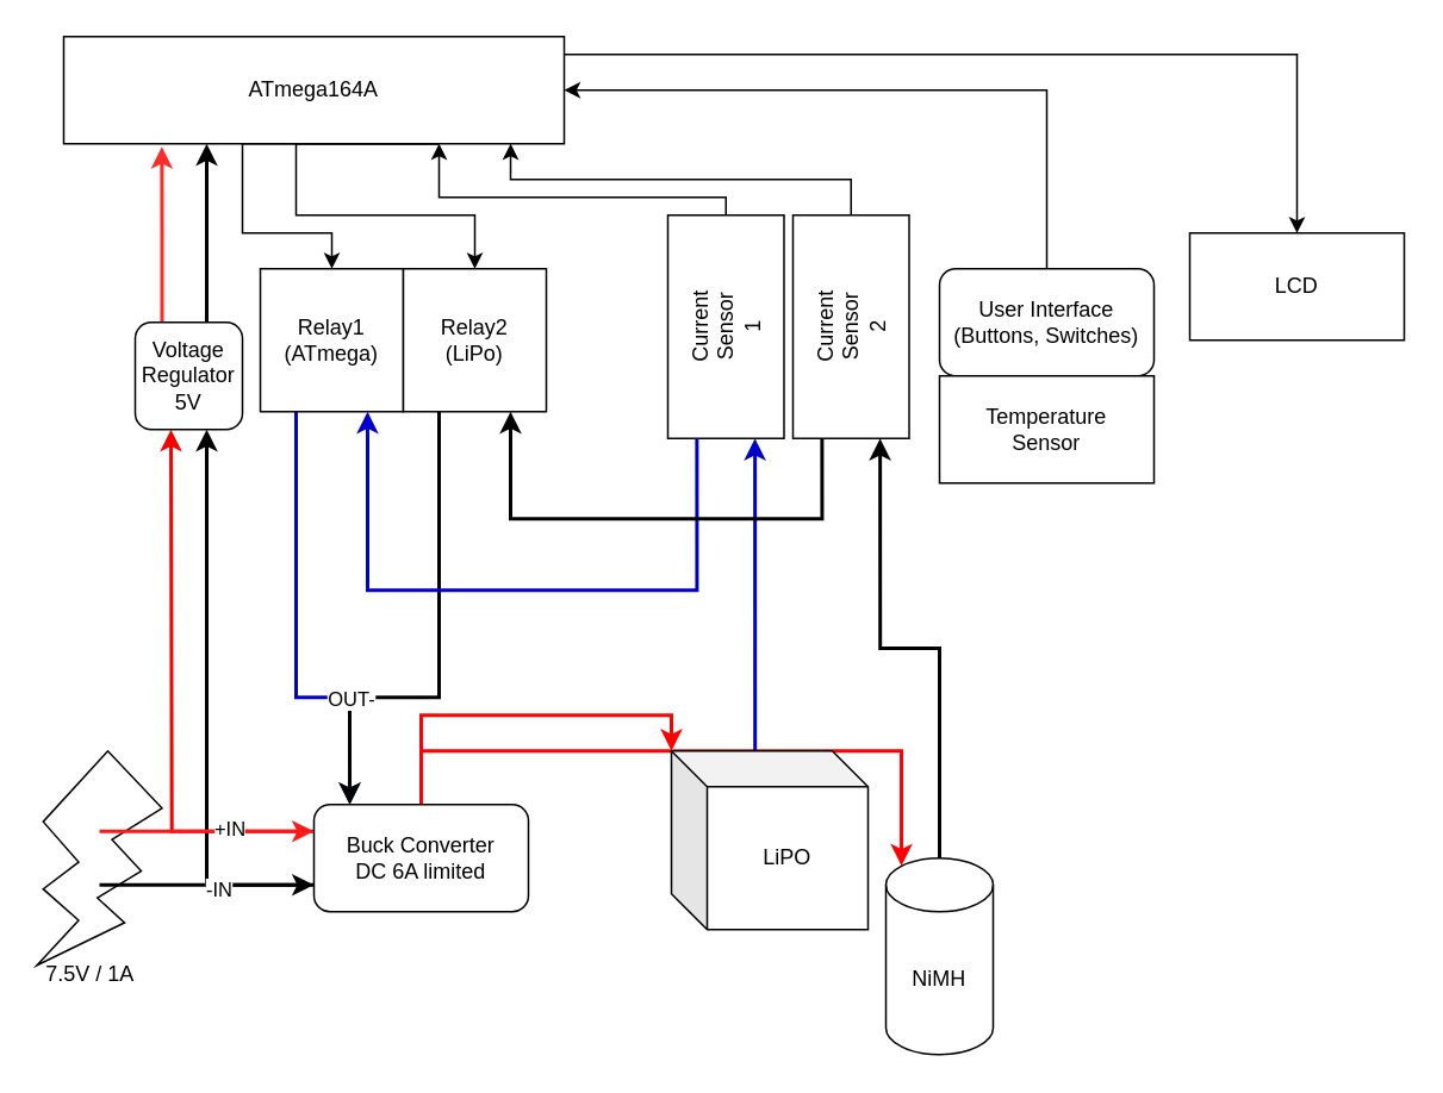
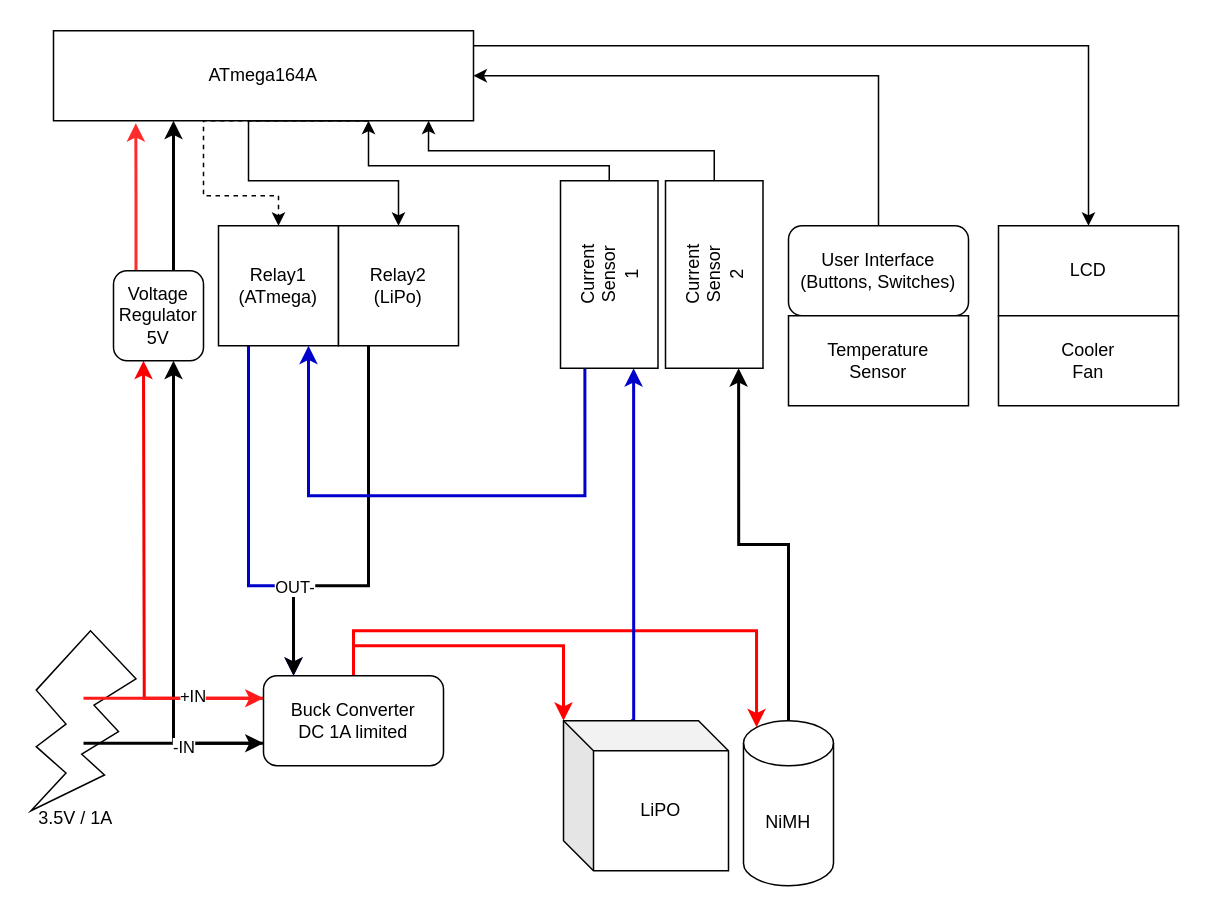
- <mxCell id="2" style="edgeStyle=orthogonalEdgeStyle;rounded=0;orthogonalLoop=1;jettySize=auto;html=1;exitX=0.75;exitY=1;exitDx=0;exitDy=0;entryX=0.5;entryY=0;entryDx=0;entryDy=0;" edge="1" parent="1" source="5" target="7"><mxGeometry relative="1" as="geometry"><Array as="points"><mxPoint x="135" y="80" /><mxPoint x="135" y="130" /><mxPoint x="185" y="130" /></Array></mxGeometry></mxCell>
+ <mxCell id="2" style="edgeStyle=orthogonalEdgeStyle;rounded=0;orthogonalLoop=1;jettySize=auto;html=1;exitX=0.75;exitY=1;exitDx=0;exitDy=0;entryX=0.5;entryY=0;entryDx=0;entryDy=0;dashed=1;" edge="1" parent="1" source="5" target="7"><mxGeometry relative="1" as="geometry"><Array as="points"><mxPoint x="135" y="80" /><mxPoint x="135" y="130" /><mxPoint x="185" y="130" /></Array></mxGeometry></mxCell>
- <mxCell id="26" value="LCD" style="whiteSpace=wrap;html=1;rounded=0;" vertex="1" parent="1"><mxGeometry x="665" y="130" width="120" height="60" as="geometry" /></mxCell>
+ <mxCell id="26" value="LCD" style="whiteSpace=wrap;html=1;rounded=0;" vertex="1" parent="1"><mxGeometry x="665" y="150" width="120" height="60" as="geometry" /></mxCell>
+ <mxCell id="40" value="Cooler&lt;br&gt;Fan" style="whiteSpace=wrap;html=1;rounded=0;" vertex="1" parent="1"><mxGeometry x="665" y="210" width="120" height="60" as="geometry" /></mxCell>
- <mxCell id="32" style="edgeStyle=orthogonalEdgeStyle;rounded=0;orthogonalLoop=1;jettySize=auto;html=1;exitX=0;exitY=0.25;exitDx=0;exitDy=0;entryX=0.75;entryY=1;entryDx=0;entryDy=0;strokeWidth=2;" edge="1" parent="1" source="33" target="10"><mxGeometry relative="1" as="geometry"><Array as="points"><mxPoint x="459" y="290" /><mxPoint x="285" y="290" /></Array></mxGeometry></mxCell>
- <mxCell id="25" value="LiPO" style="shape=cube;whiteSpace=wrap;html=1;boundedLbl=1;backgroundOutline=1;darkOpacity=0.05;darkOpacity2=0.1;" vertex="1" parent="1"><mxGeometry x="375" y="420" width="110" height="100" as="geometry" /></mxCell>
+ <mxCell id="25" value="LiPO" style="shape=cube;whiteSpace=wrap;html=1;boundedLbl=1;backgroundOutline=1;darkOpacity=0.05;darkOpacity2=0.1;" vertex="1" parent="1"><mxGeometry x="375" y="480" width="110" height="100" as="geometry" /></mxCell>
- <mxCell id="15" value="Buck Converter&lt;br&gt;DC 6A limited" style="rounded=1;whiteSpace=wrap;html=1;" vertex="1" parent="1"><mxGeometry x="175" y="450" width="120" height="60" as="geometry" /></mxCell>
+ <mxCell id="15" value="Buck Converter&lt;br&gt;DC 1A limited" style="rounded=1;whiteSpace=wrap;html=1;" vertex="1" parent="1"><mxGeometry x="175" y="450" width="120" height="60" as="geometry" /></mxCell>
- <mxCell id="17" value="7.5V / 1A" style="text;html=1;strokeColor=none;fillColor=none;align=center;verticalAlign=middle;whiteSpace=wrap;rounded=0;" vertex="1" parent="1"><mxGeometry x="20" y="530" width="60" height="30" as="geometry" /></mxCell>
+ <mxCell id="17" value="3.5V / 1A" style="text;html=1;strokeColor=none;fillColor=none;align=center;verticalAlign=middle;whiteSpace=wrap;rounded=0;" vertex="1" parent="1"><mxGeometry x="20" y="530" width="60" height="30" as="geometry" /></mxCell>
